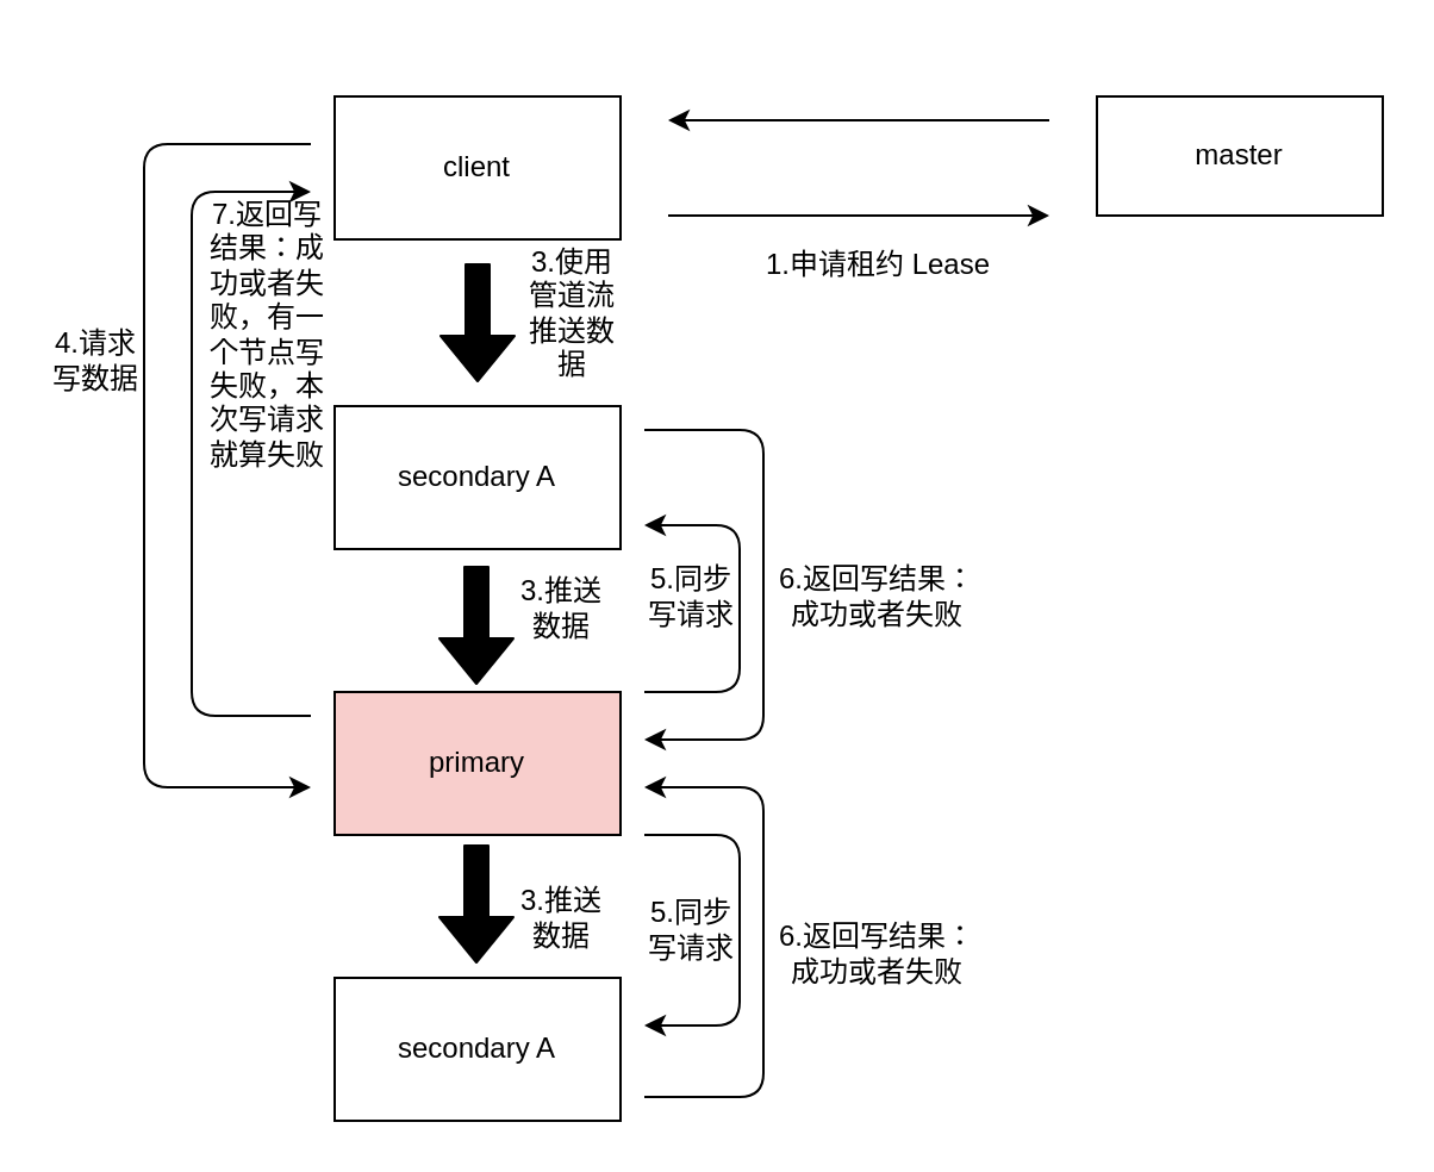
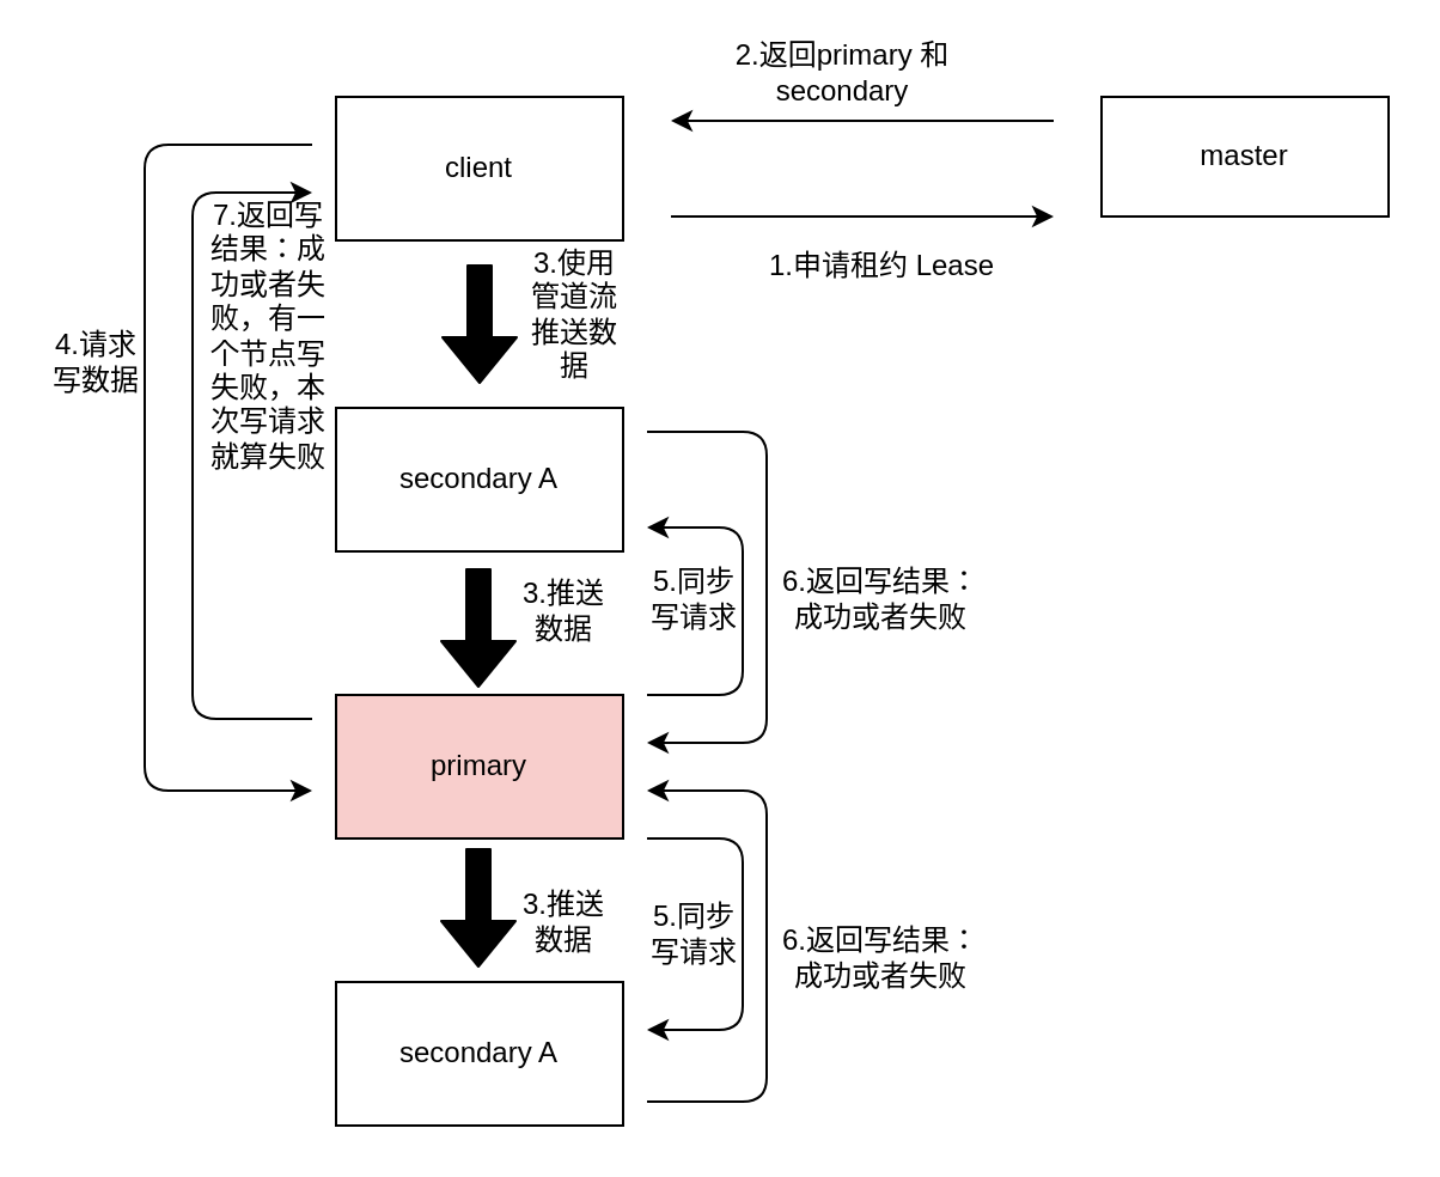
+ <mxCell id="13" value="2.返回primary 和 secondary" style="text;html=1;strokeColor=none;fillColor=none;align=center;verticalAlign=middle;whiteSpace=wrap;rounded=0;" vertex="1" parent="1"><mxGeometry x="294" y="20" width="116" height="20" as="geometry" /></mxCell>
